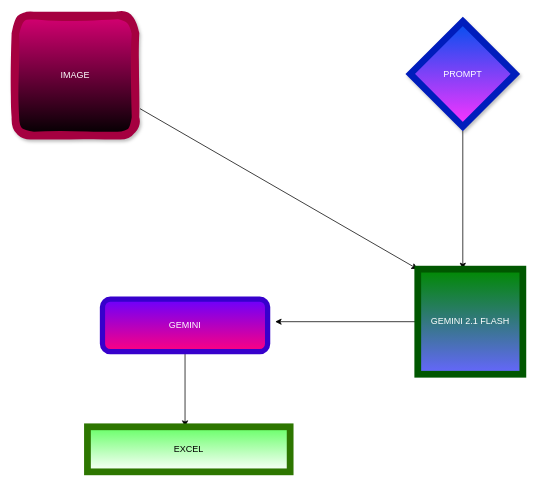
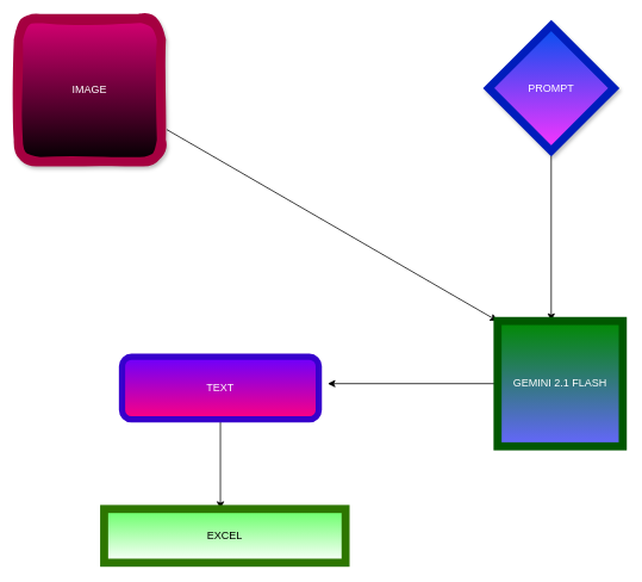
- <mxCell id="9" value="GEMINI" style="rounded=1;whiteSpace=wrap;html=1;fillColor=#6a00ff;fontColor=#ffffff;strokeColor=#3700CC;gradientColor=#FF0080;strokeWidth=7;" parent="1" vertex="1"><mxGeometry x="136" y="398" width="220" height="70" as="geometry" /></mxCell>
+ <mxCell id="9" value="TEXT" style="rounded=1;whiteSpace=wrap;html=1;fillColor=#6a00ff;fontColor=#ffffff;strokeColor=#3700CC;gradientColor=#FF0080;strokeWidth=7;" parent="1" vertex="1"><mxGeometry x="136" y="398" width="220" height="70" as="geometry" /></mxCell>
